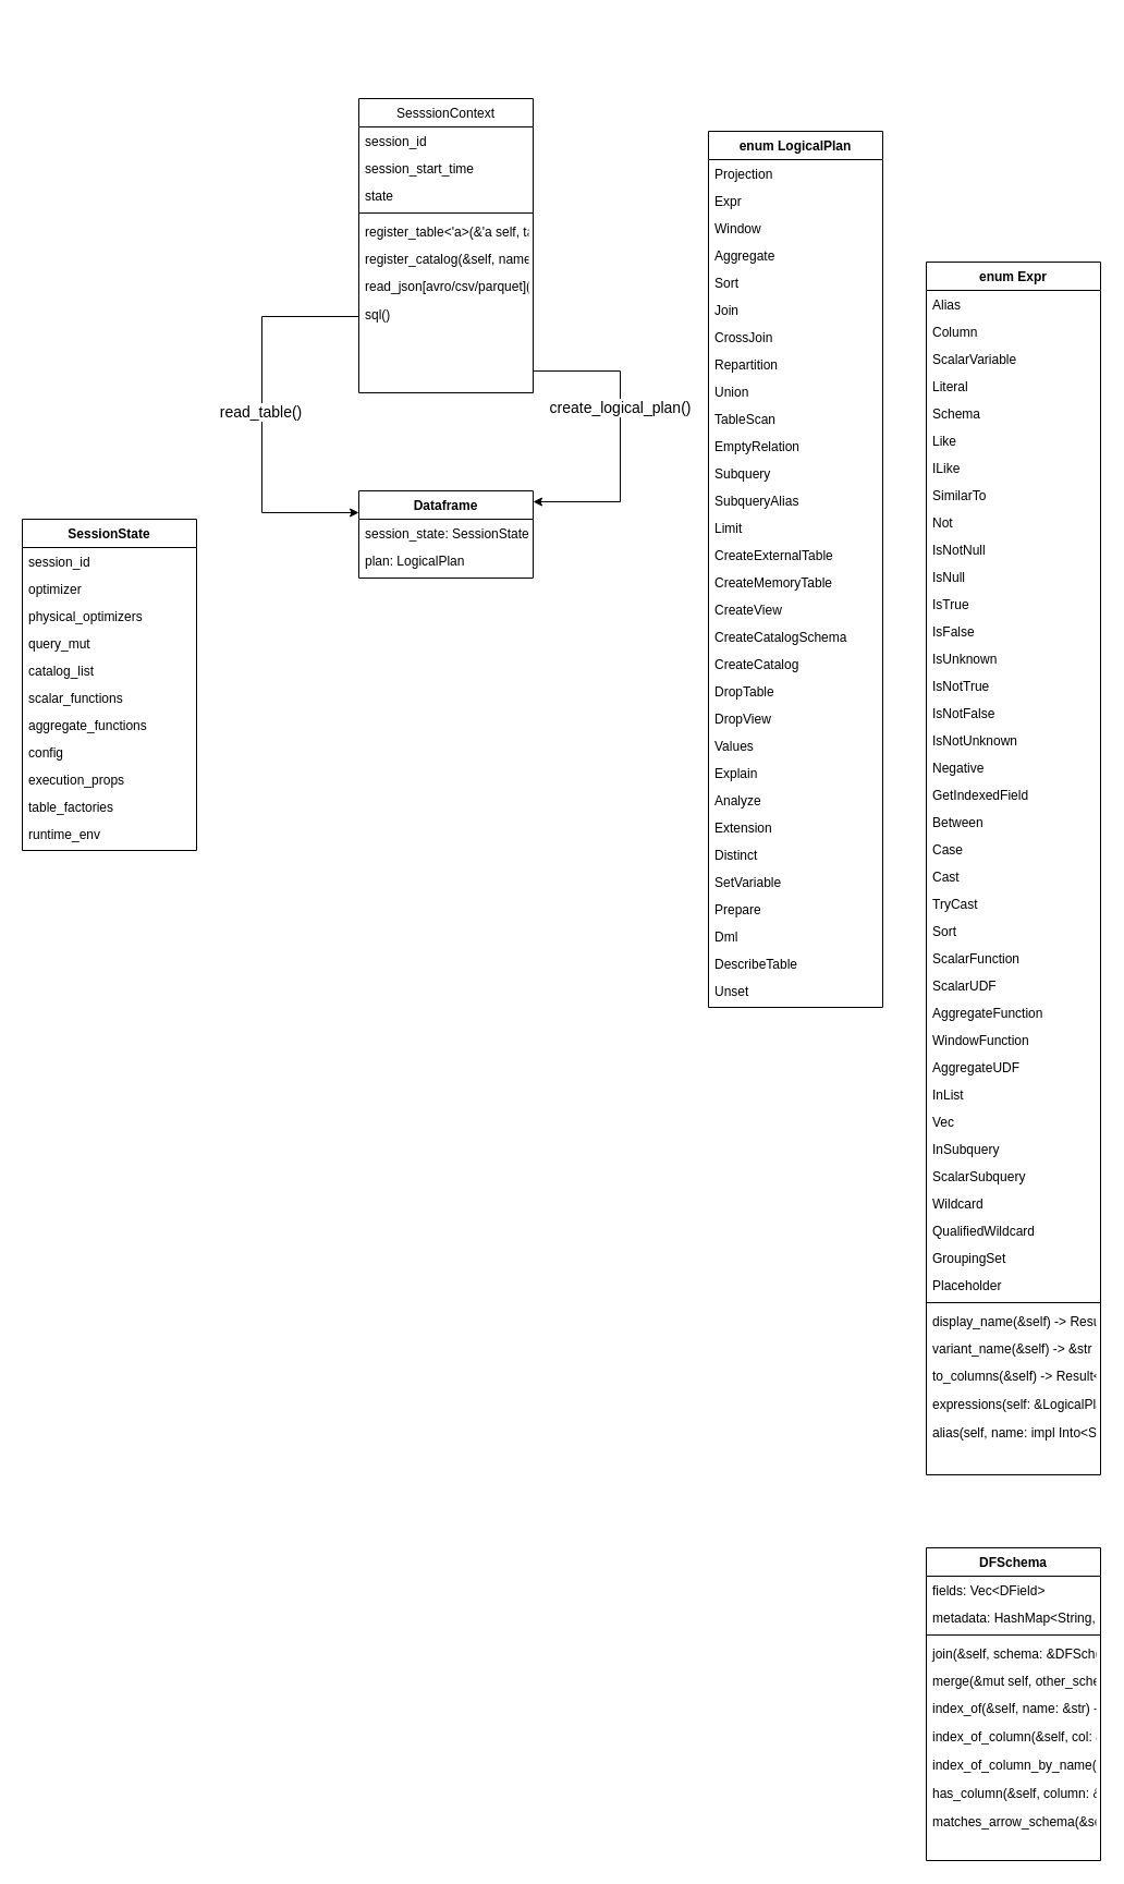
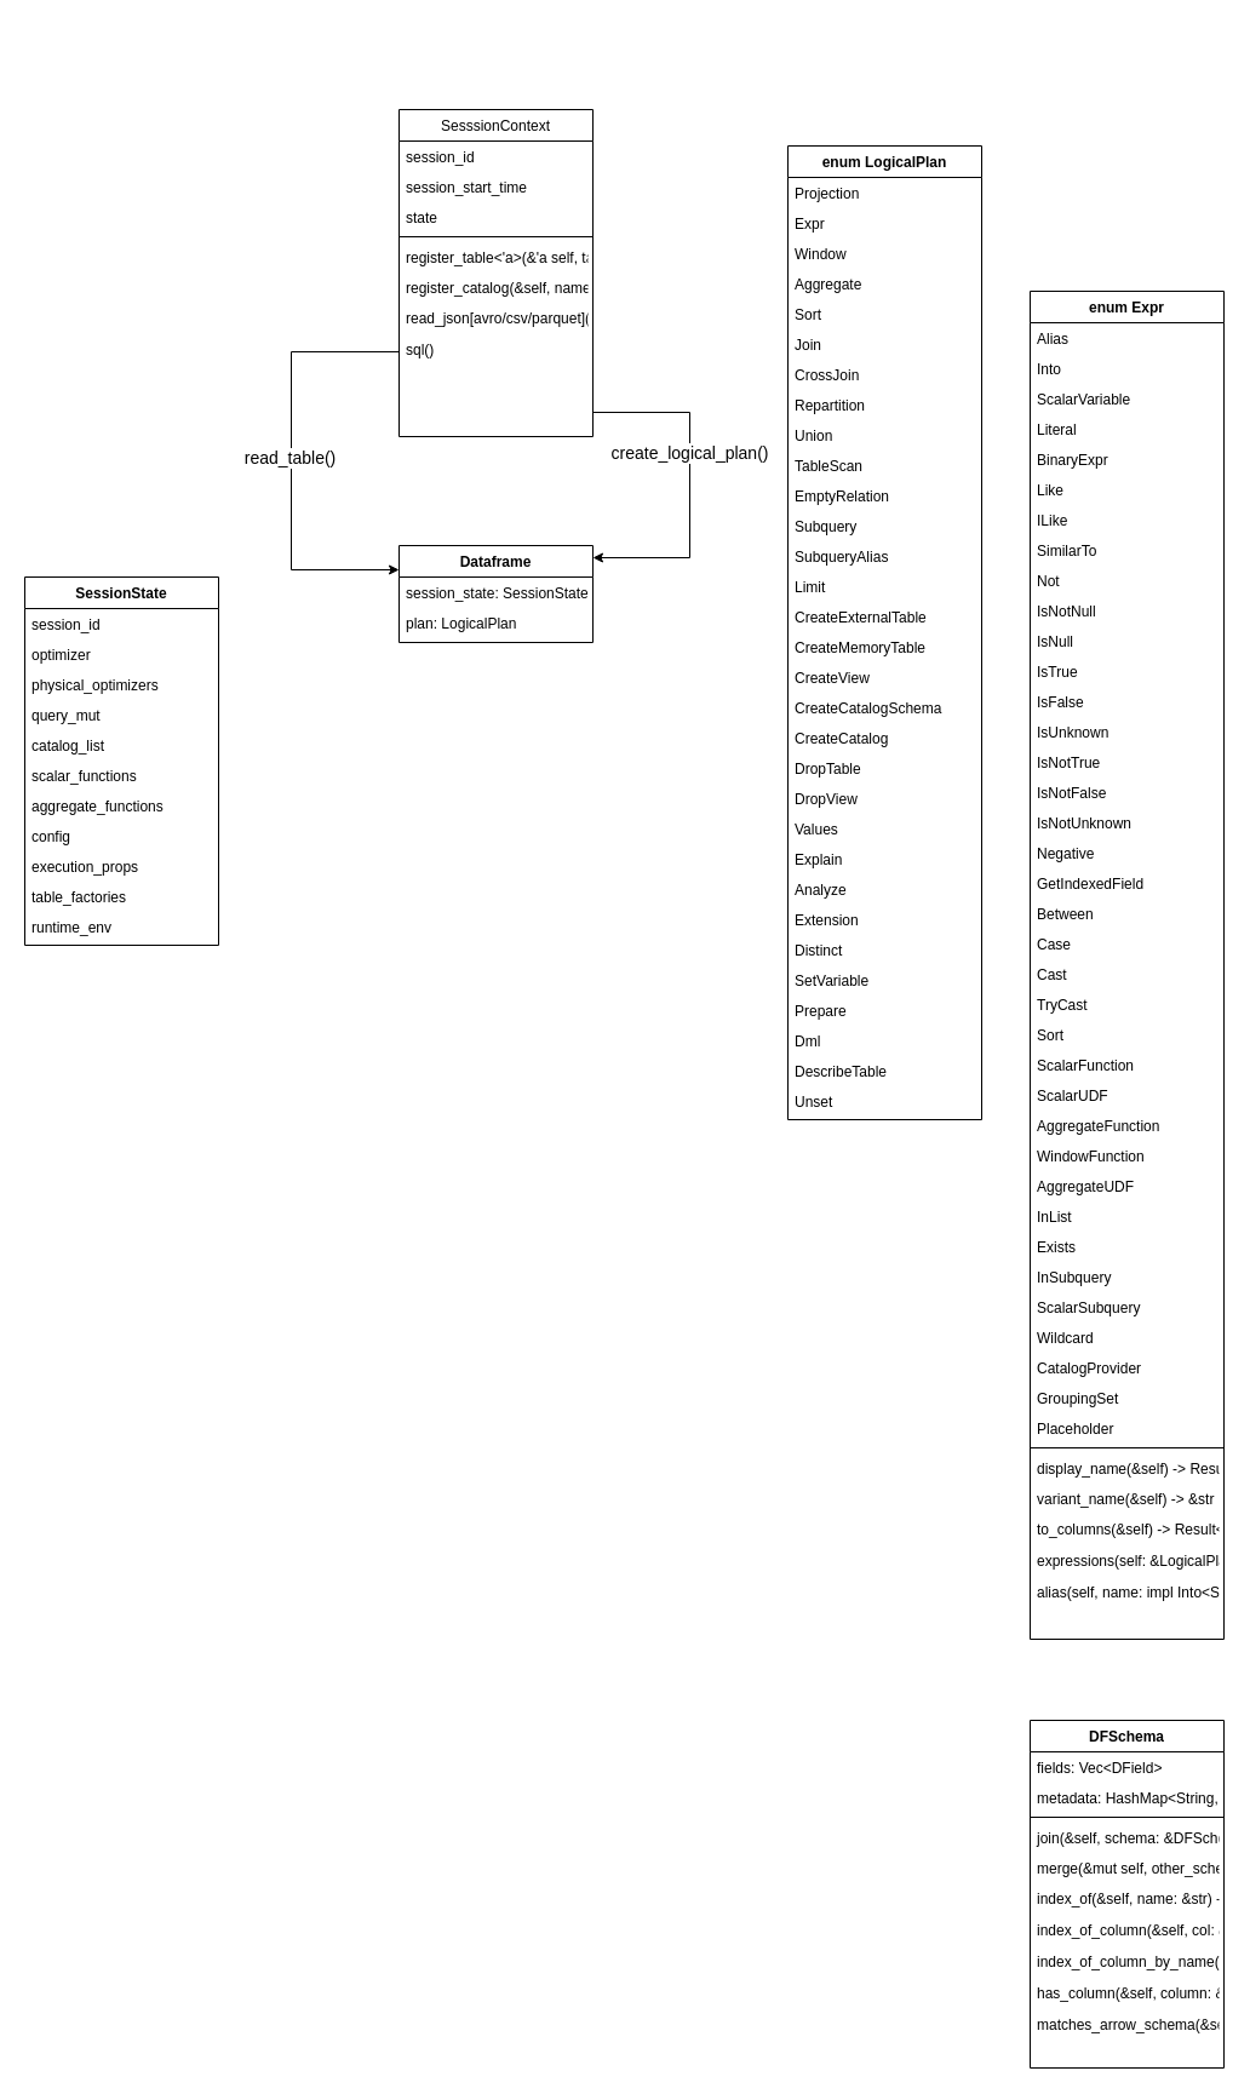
- <mxCell id="48" value="Column" style="text;align=left;verticalAlign=top;spacingLeft=4;spacingRight=4;overflow=hidden;rotatable=0;points=[[0,0.5],[1,0.5]];portConstraint=eastwest;rounded=0;shadow=0;html=0;" parent="46" vertex="1"><mxGeometry y="51" width="160" height="25" as="geometry" /></mxCell>
+ <mxCell id="48" value="Into" style="text;align=left;verticalAlign=top;spacingLeft=4;spacingRight=4;overflow=hidden;rotatable=0;points=[[0,0.5],[1,0.5]];portConstraint=eastwest;rounded=0;shadow=0;html=0;" parent="46" vertex="1"><mxGeometry y="51" width="160" height="25" as="geometry" /></mxCell>
- <mxCell id="51" value="Schema" style="text;align=left;verticalAlign=top;spacingLeft=4;spacingRight=4;overflow=hidden;rotatable=0;points=[[0,0.5],[1,0.5]];portConstraint=eastwest;rounded=0;shadow=0;html=0;" parent="46" vertex="1"><mxGeometry y="126" width="160" height="25" as="geometry" /></mxCell>
+ <mxCell id="51" value="BinaryExpr" style="text;align=left;verticalAlign=top;spacingLeft=4;spacingRight=4;overflow=hidden;rotatable=0;points=[[0,0.5],[1,0.5]];portConstraint=eastwest;rounded=0;shadow=0;html=0;" parent="46" vertex="1"><mxGeometry y="126" width="160" height="25" as="geometry" /></mxCell>
- <mxCell id="77" value="Vec" style="text;align=left;verticalAlign=top;spacingLeft=4;spacingRight=4;overflow=hidden;rotatable=0;points=[[0,0.5],[1,0.5]];portConstraint=eastwest;rounded=0;shadow=0;html=0;" parent="46" vertex="1"><mxGeometry y="776" width="160" height="25" as="geometry" /></mxCell>
+ <mxCell id="77" value="Exists" style="text;align=left;verticalAlign=top;spacingLeft=4;spacingRight=4;overflow=hidden;rotatable=0;points=[[0,0.5],[1,0.5]];portConstraint=eastwest;rounded=0;shadow=0;html=0;" parent="46" vertex="1"><mxGeometry y="776" width="160" height="25" as="geometry" /></mxCell>
- <mxCell id="81" value="QualifiedWildcard&#10;" style="text;align=left;verticalAlign=top;spacingLeft=4;spacingRight=4;overflow=hidden;rotatable=0;points=[[0,0.5],[1,0.5]];portConstraint=eastwest;rounded=0;shadow=0;html=0;" parent="46" vertex="1"><mxGeometry y="876" width="160" height="25" as="geometry" /></mxCell>
+ <mxCell id="81" value="CatalogProvider&#10;" style="text;align=left;verticalAlign=top;spacingLeft=4;spacingRight=4;overflow=hidden;rotatable=0;points=[[0,0.5],[1,0.5]];portConstraint=eastwest;rounded=0;shadow=0;html=0;" parent="46" vertex="1"><mxGeometry y="876" width="160" height="25" as="geometry" /></mxCell>
